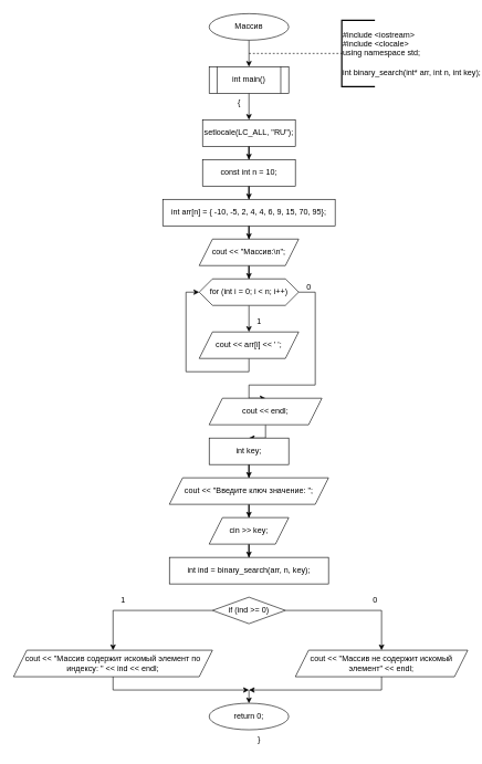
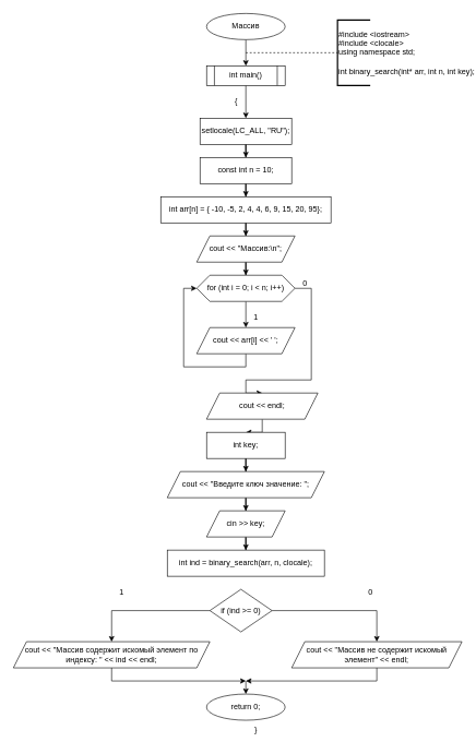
- <mxCell id="5" value="int main()" style="shape=process;whiteSpace=wrap;html=1;backgroundOutline=1;" vertex="1" parent="1"><mxGeometry x="315" y="100" width="120" height="40" as="geometry" /></mxCell>
+ <mxCell id="5" value="int main()" style="shape=process;whiteSpace=wrap;html=1;backgroundOutline=1;" vertex="1" parent="1"><mxGeometry x="315" y="100" width="120" height="30" as="geometry" /></mxCell>
- <mxCell id="14" value="int arr[n] = { -10, -5, 2, 4, 4, 6, 9, 15, 70, 95};" style="whiteSpace=wrap;html=1;" vertex="1" parent="1"><mxGeometry x="245" y="300" width="260" height="40" as="geometry" /></mxCell>
+ <mxCell id="14" value="int arr[n] = { -10, -5, 2, 4, 4, 6, 9, 15, 20, 95};" style="whiteSpace=wrap;html=1;" vertex="1" parent="1"><mxGeometry x="245" y="300" width="260" height="40" as="geometry" /></mxCell>
- <mxCell id="32" value="int ind = binary_search(arr, n, key);" style="whiteSpace=wrap;html=1;" vertex="1" parent="1"><mxGeometry x="255" y="840" width="240" height="40" as="geometry" /></mxCell>
+ <mxCell id="32" value="int ind = binary_search(arr, n, clocale);" style="whiteSpace=wrap;html=1;" vertex="1" parent="1"><mxGeometry x="255" y="840" width="240" height="40" as="geometry" /></mxCell>
- <mxCell id="35" value="if (ind &amp;gt;= 0)" style="rhombus;whiteSpace=wrap;html=1;" vertex="1" parent="1"><mxGeometry x="320" y="900" width="110" height="40" as="geometry" /></mxCell>
+ <mxCell id="35" value="if (ind &amp;gt;= 0)" style="rhombus;whiteSpace=wrap;html=1;" vertex="1" parent="1"><mxGeometry x="320" y="900" width="95" height="65" as="geometry" /></mxCell>
